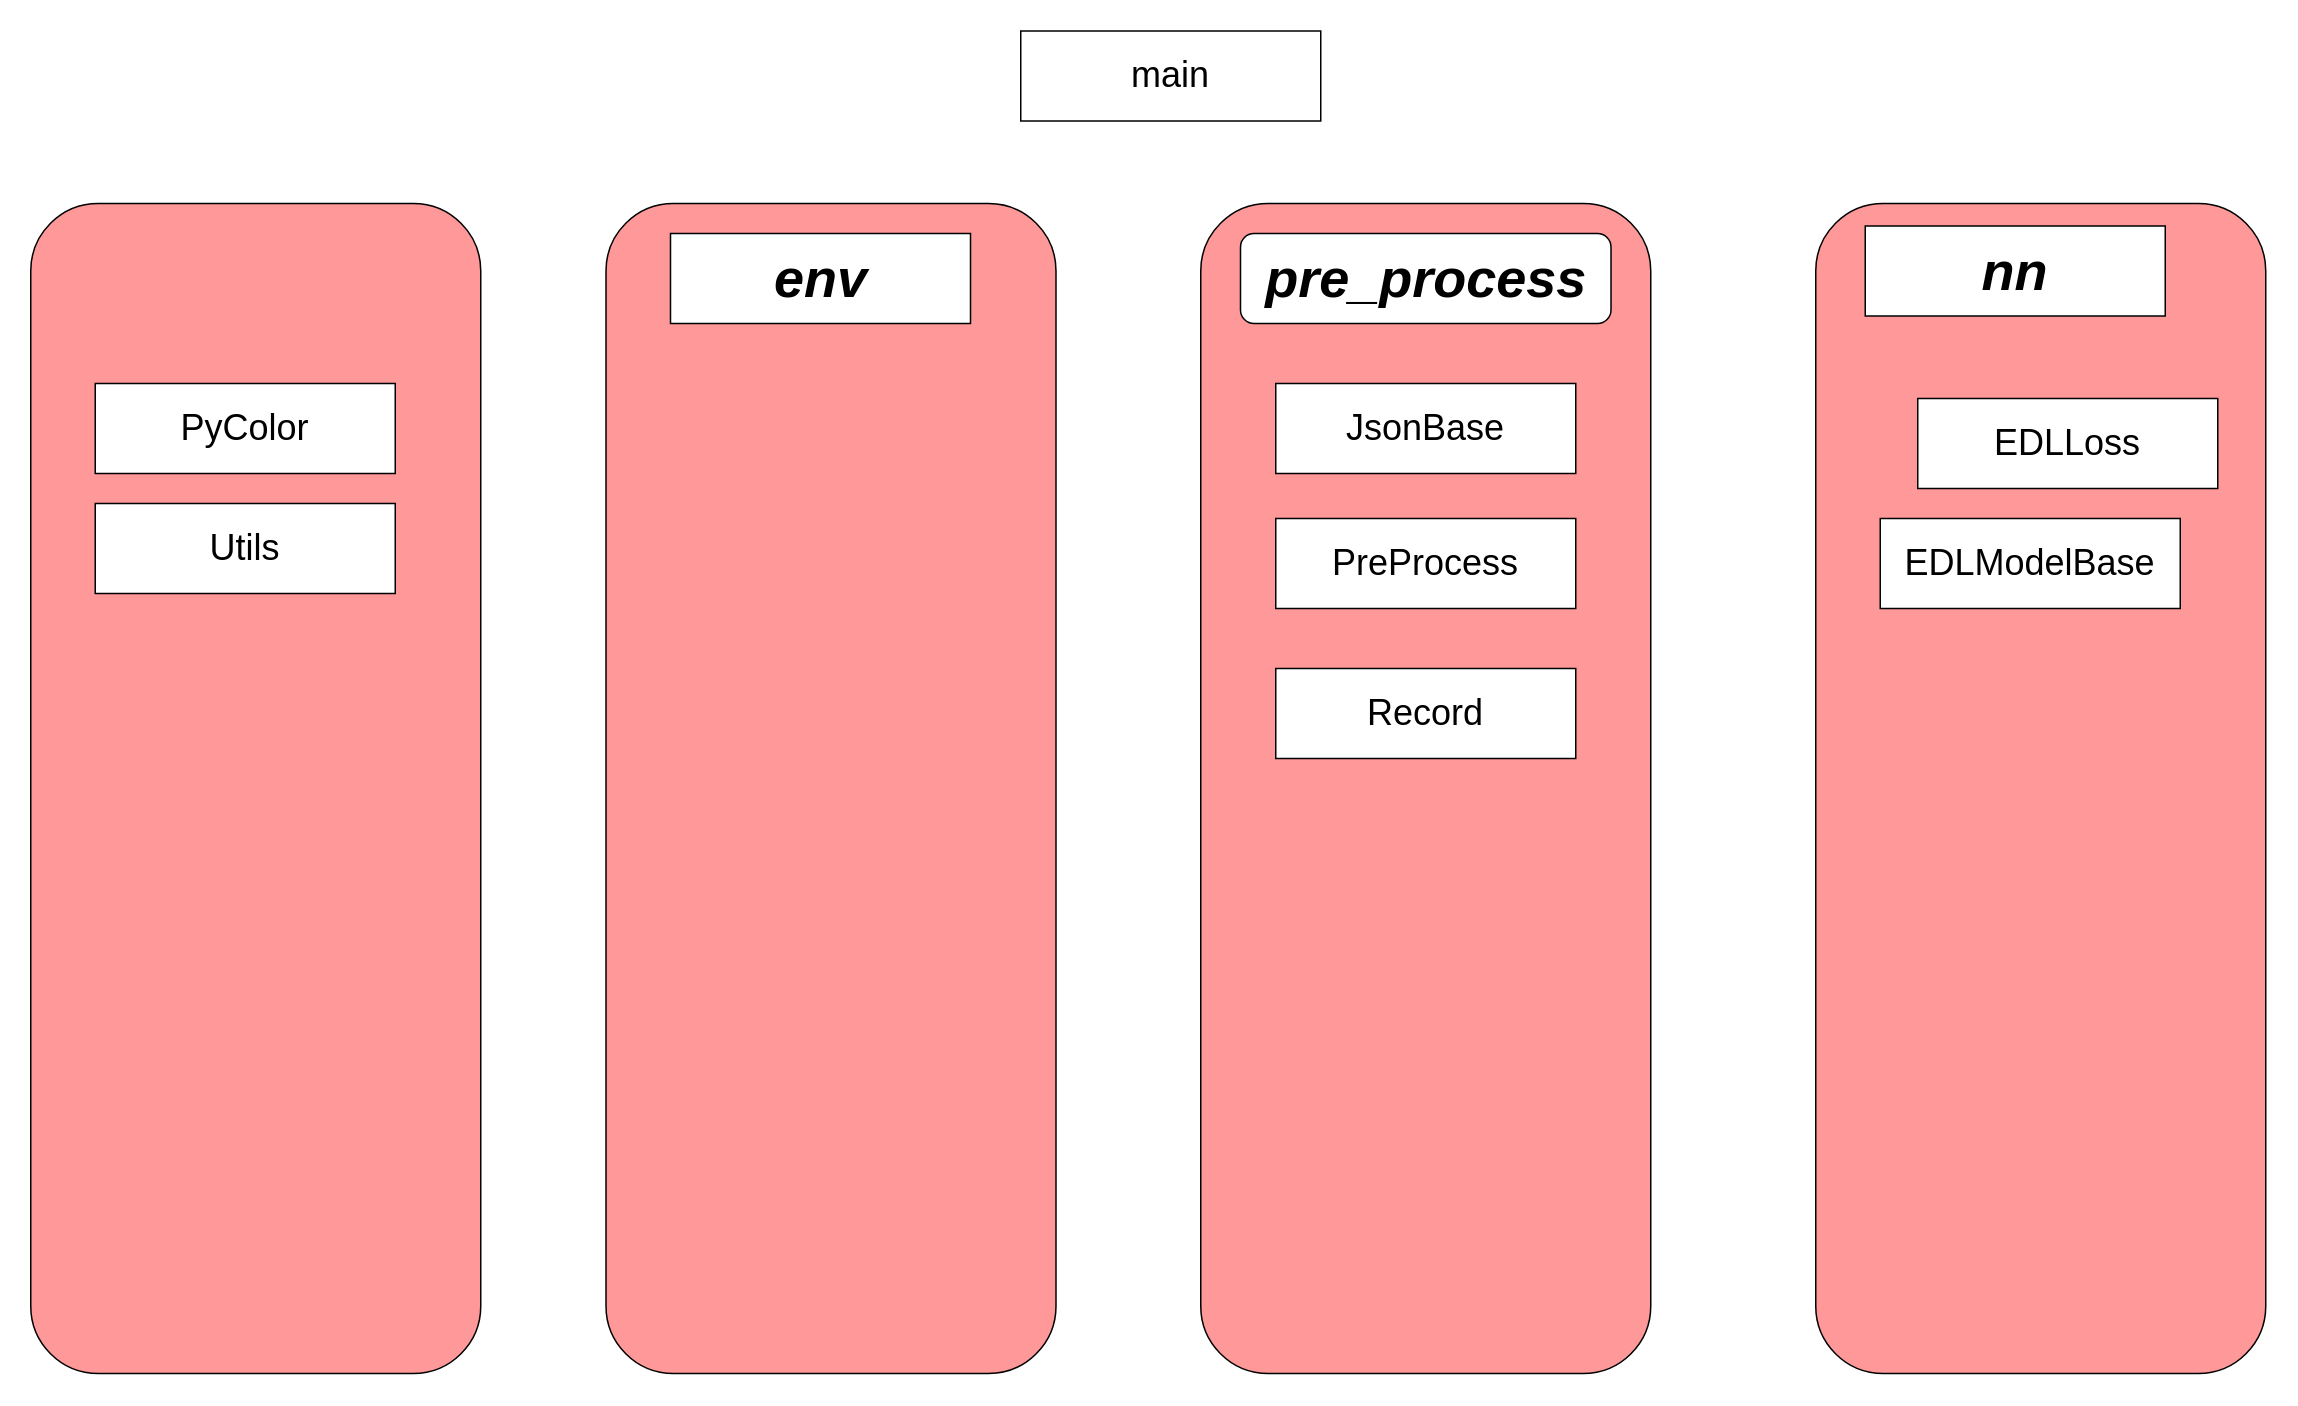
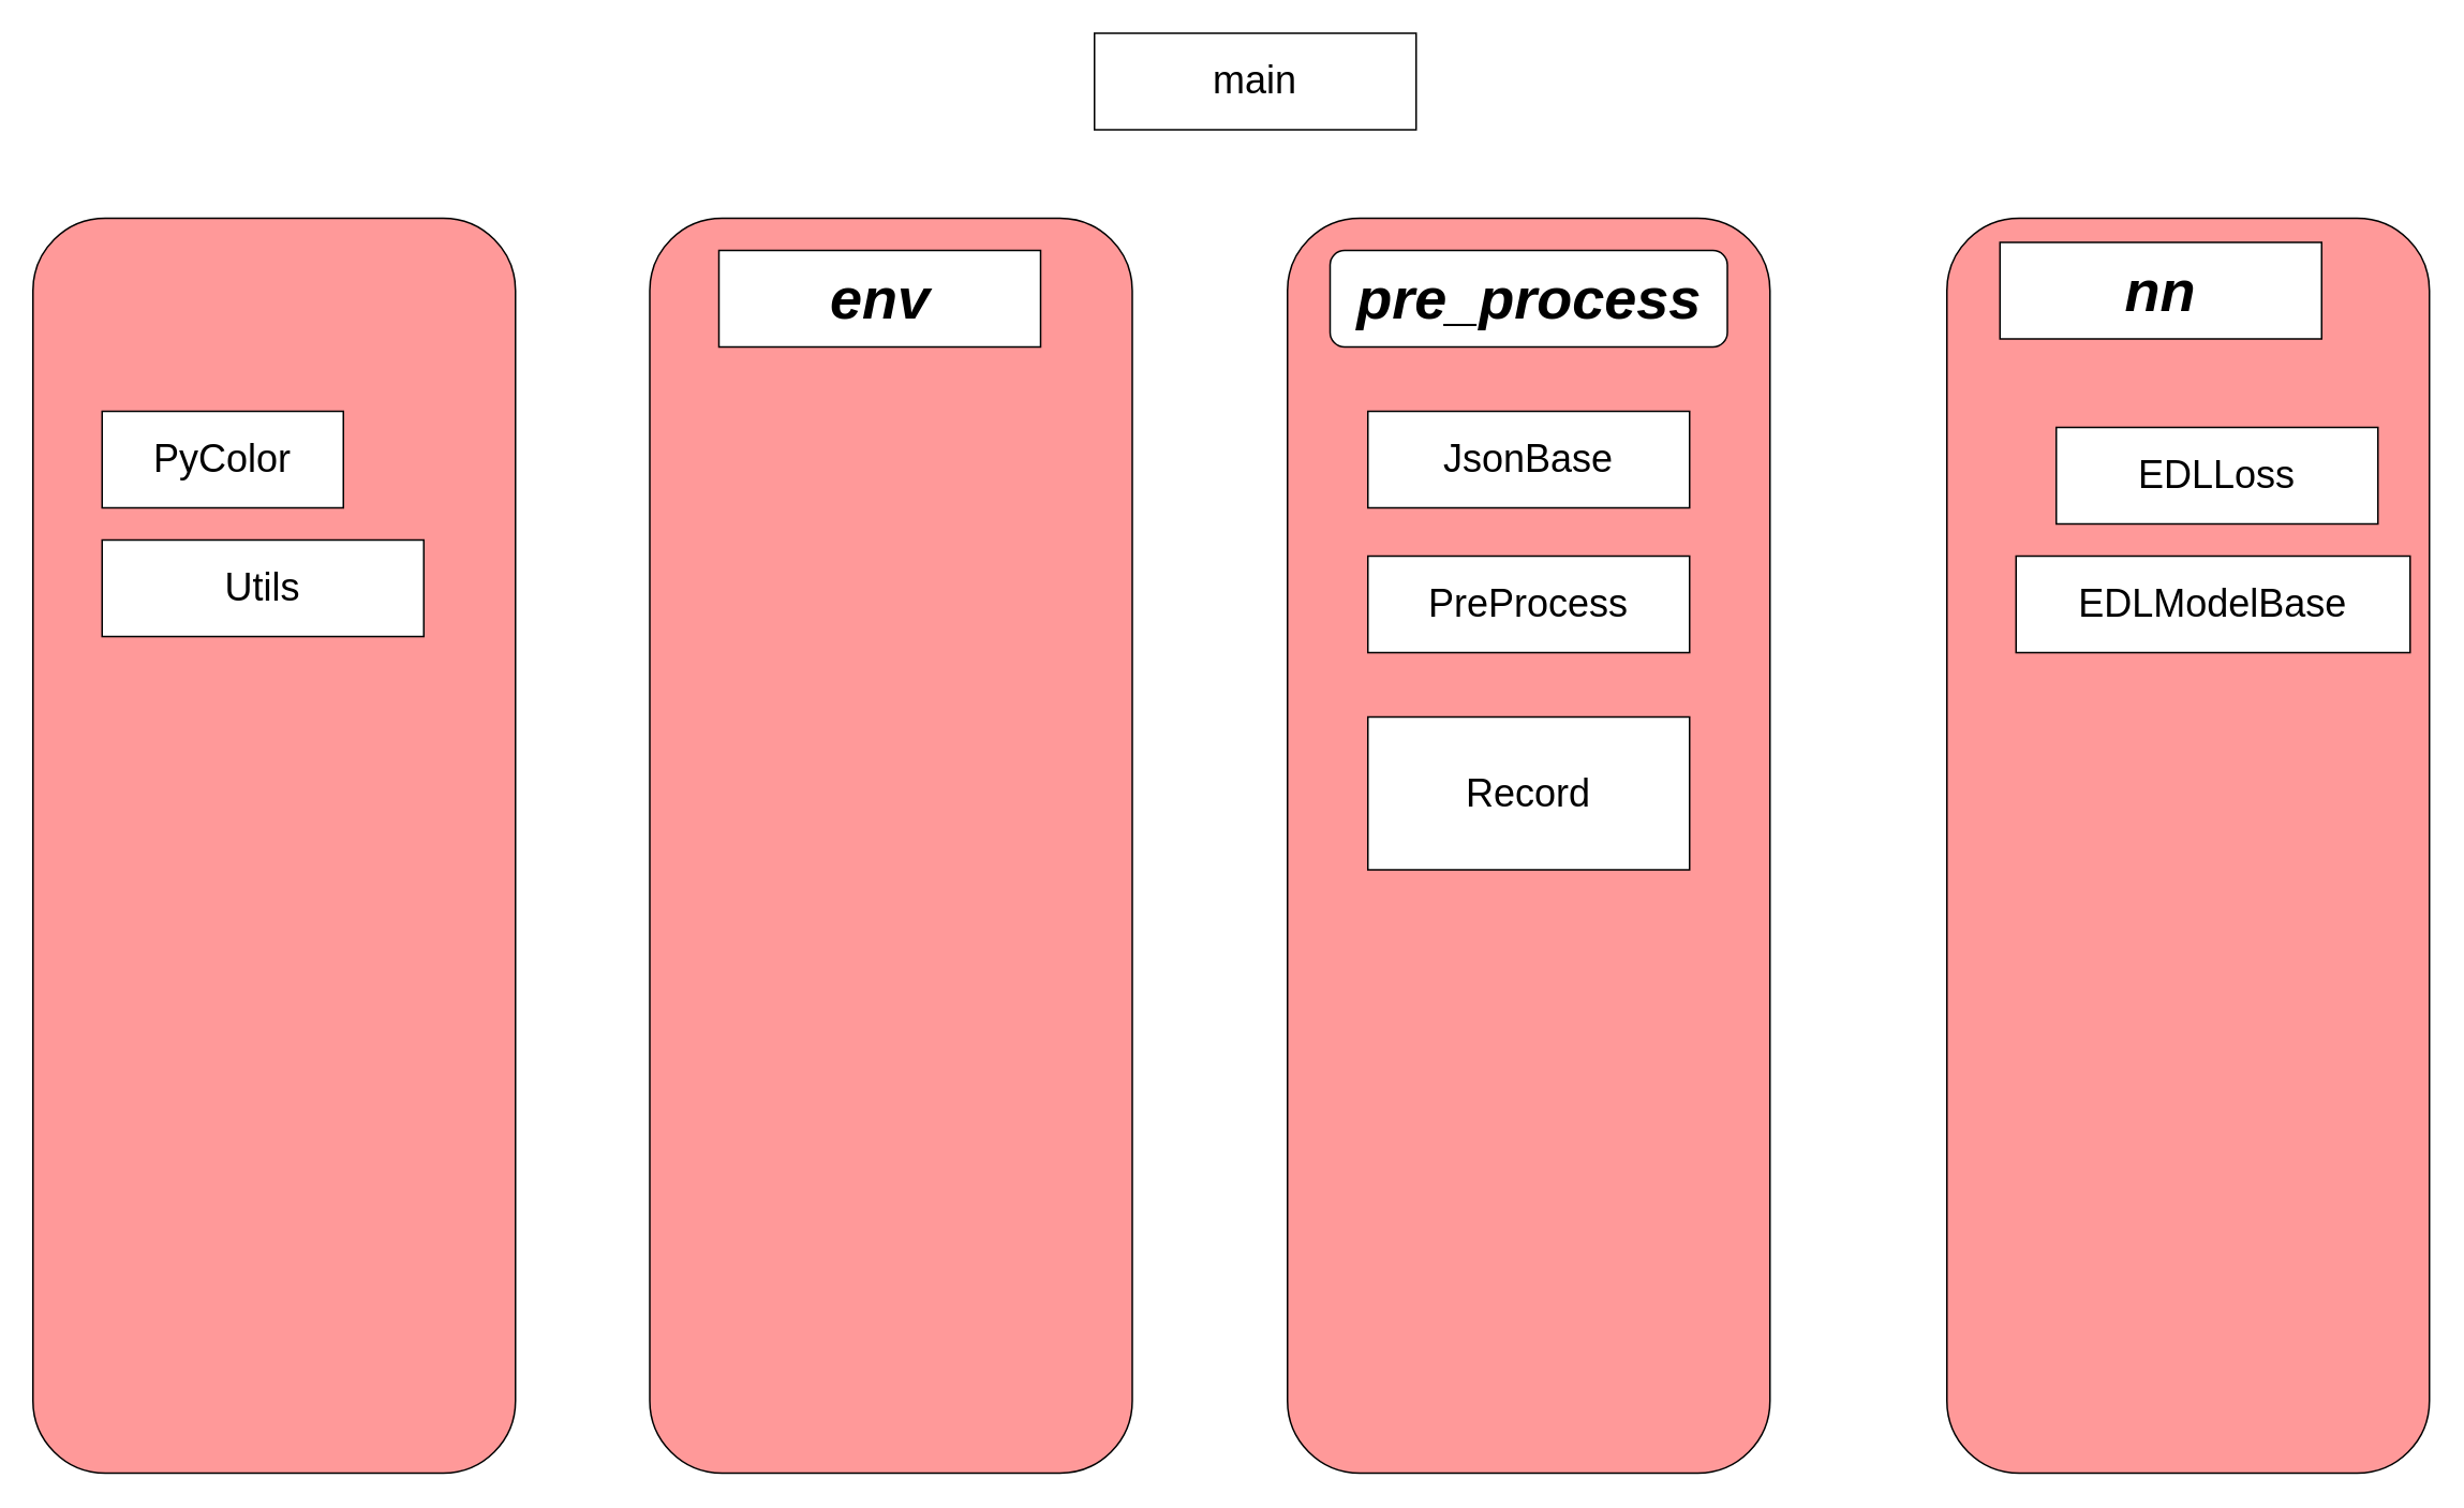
- <mxCell id="5" value="&lt;span style=&quot;font-size: 24px&quot;&gt;PyColor&lt;/span&gt;" style="whiteSpace=wrap;html=1;" parent="3" vertex="1"><mxGeometry x="43" y="120" width="200" height="60" as="geometry" /></mxCell>
+ <mxCell id="5" value="&lt;span style=&quot;font-size: 24px&quot;&gt;PyColor&lt;/span&gt;" style="whiteSpace=wrap;html=1;" parent="3" vertex="1"><mxGeometry x="43" y="120" width="150" height="60" as="geometry" /></mxCell>
- <mxCell id="20" value="&lt;span style=&quot;font-size: 24px&quot;&gt;EDLModelBase&lt;/span&gt;" style="whiteSpace=wrap;html=1;" parent="16" vertex="1"><mxGeometry x="43" y="210" width="200" height="60" as="geometry" /></mxCell>
+ <mxCell id="20" value="&lt;span style=&quot;font-size: 24px&quot;&gt;EDLModelBase&lt;/span&gt;" style="whiteSpace=wrap;html=1;" parent="16" vertex="1"><mxGeometry x="43" y="210" width="245" height="60" as="geometry" /></mxCell>
- <mxCell id="15" value="&lt;span style=&quot;font-size: 24px&quot;&gt;Record&lt;/span&gt;" style="whiteSpace=wrap;html=1;" parent="10" vertex="1"><mxGeometry x="50" y="310" width="200" height="60" as="geometry" /></mxCell>
+ <mxCell id="15" value="&lt;span style=&quot;font-size: 24px&quot;&gt;Record&lt;/span&gt;" style="whiteSpace=wrap;html=1;" parent="10" vertex="1"><mxGeometry x="50" y="310" width="200" height="95" as="geometry" /></mxCell>
